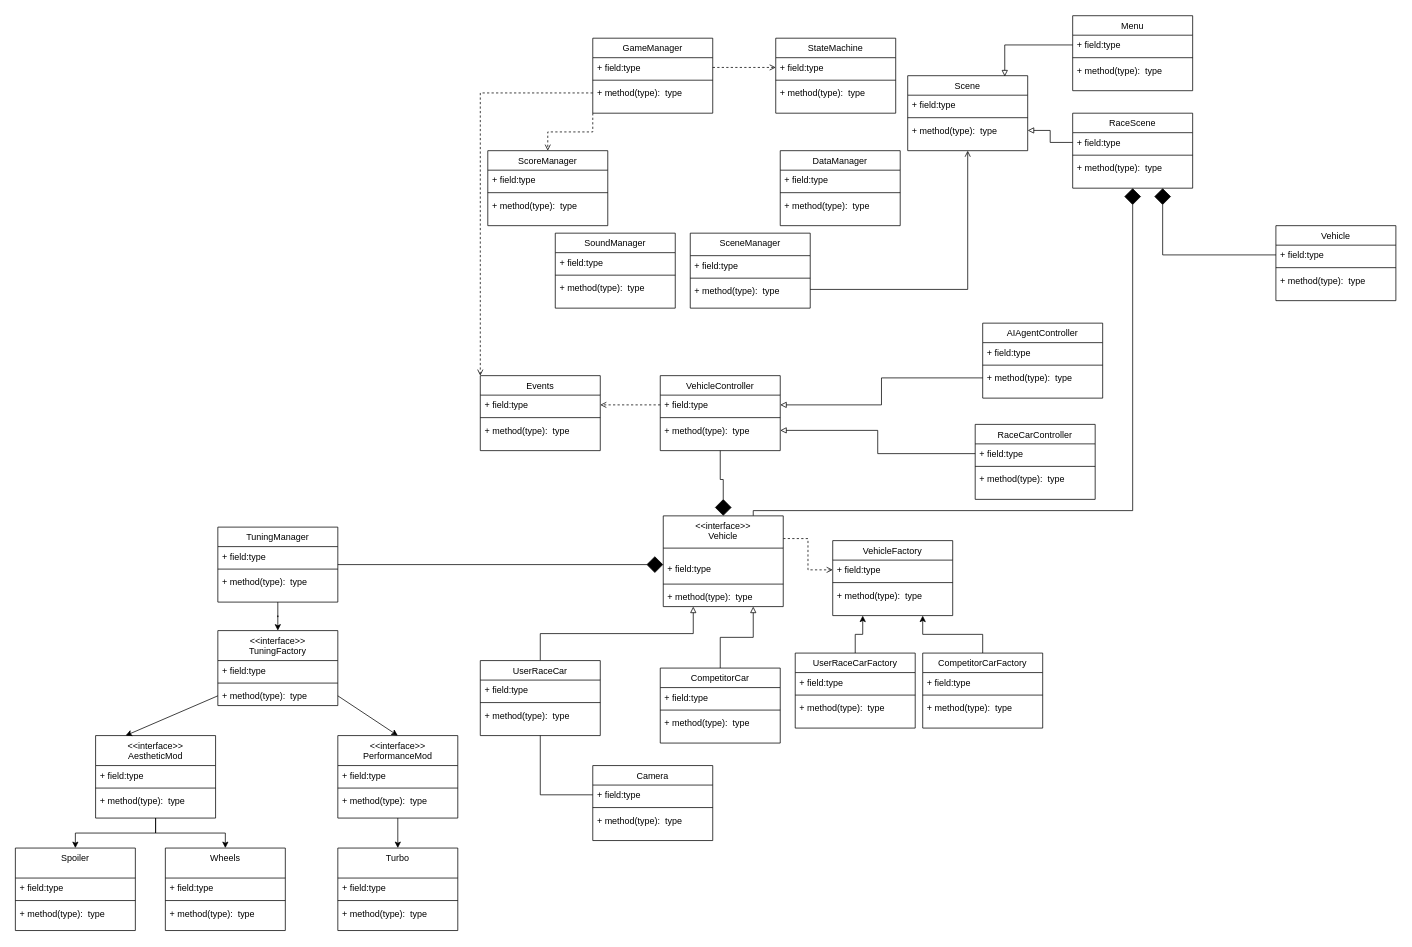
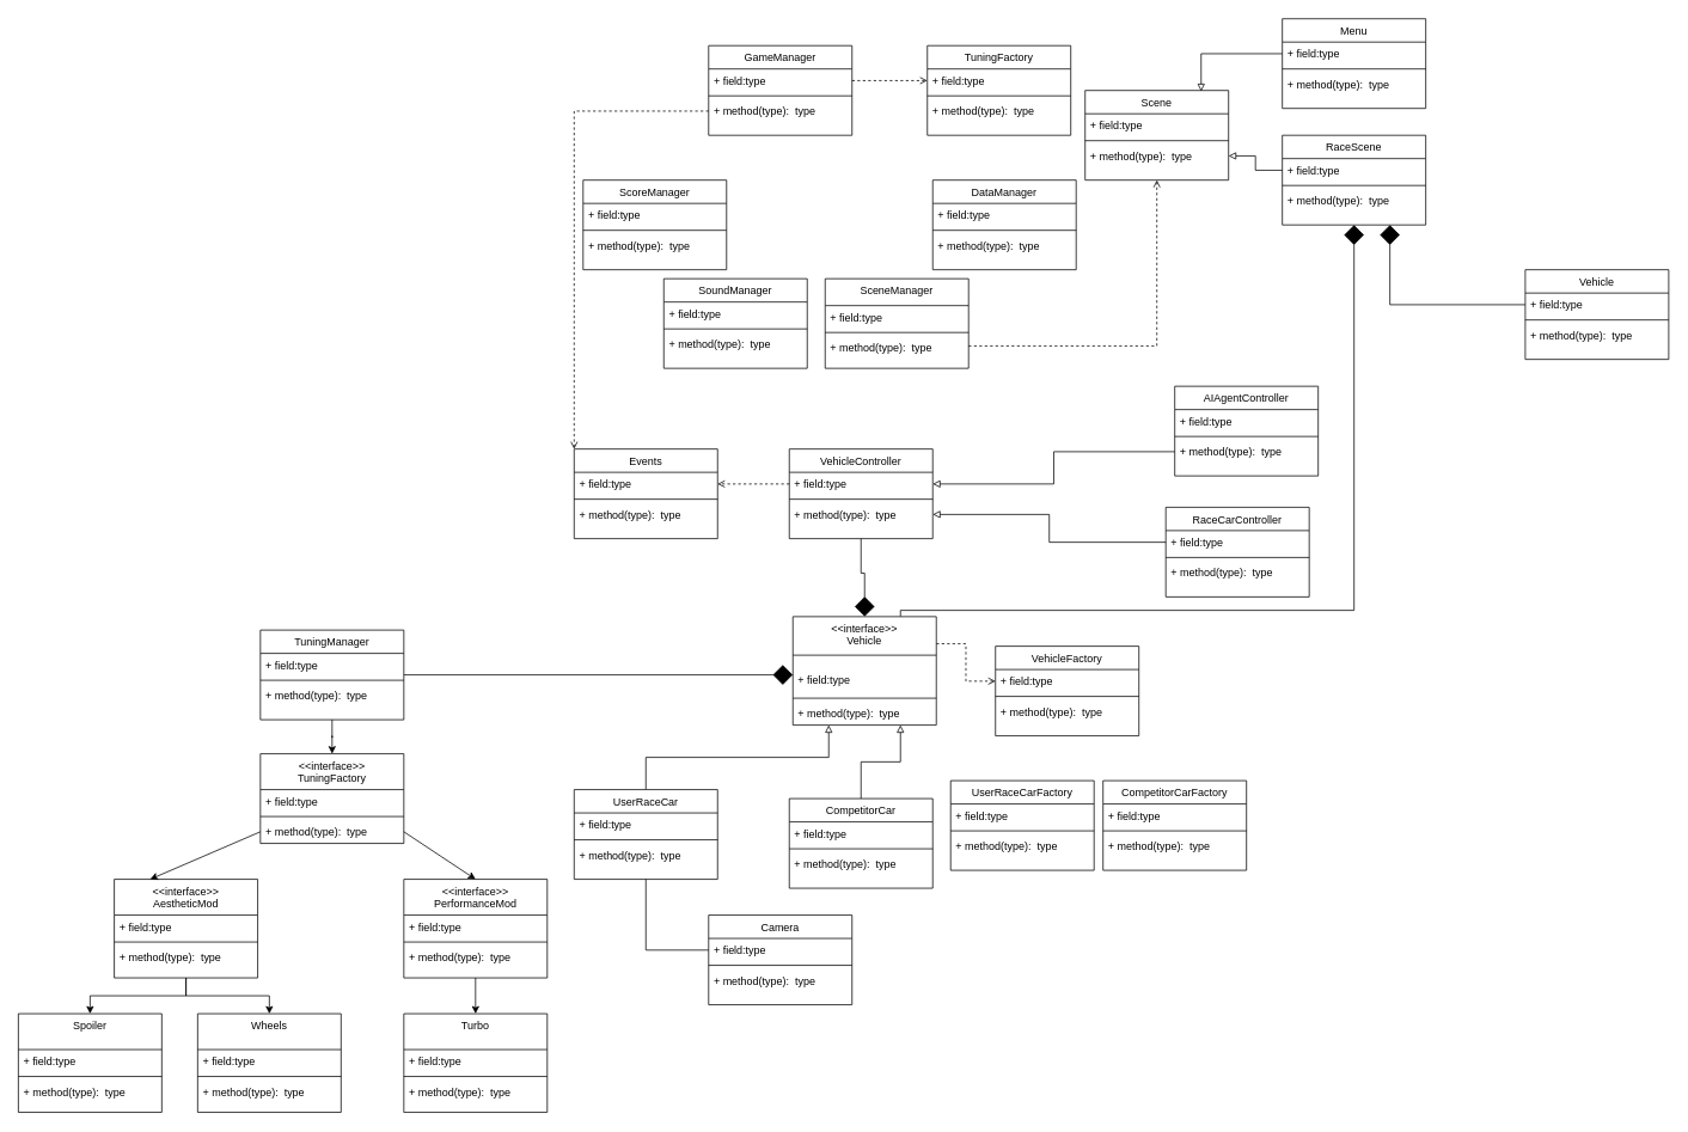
- <mxCell id="11" value="StateMachine" style="swimlane;fontStyle=0;align=center;verticalAlign=top;childLayout=stackLayout;horizontal=1;startSize=26;horizontalStack=0;resizeParent=1;resizeLast=0;collapsible=1;marginBottom=0;rounded=0;shadow=0;strokeWidth=1;" parent="1" vertex="1"><mxGeometry x="1034" y="50" width="160" height="100" as="geometry"><mxRectangle x="130" y="380" width="160" height="26" as="alternateBounds" /></mxGeometry></mxCell>
+ <mxCell id="11" value="TuningFactory" style="swimlane;fontStyle=0;align=center;verticalAlign=top;childLayout=stackLayout;horizontal=1;startSize=26;horizontalStack=0;resizeParent=1;resizeLast=0;collapsible=1;marginBottom=0;rounded=0;shadow=0;strokeWidth=1;" parent="1" vertex="1"><mxGeometry x="1034" y="50" width="160" height="100" as="geometry"><mxRectangle x="130" y="380" width="160" height="26" as="alternateBounds" /></mxGeometry></mxCell>
- <mxCell id="2" style="edgeStyle=orthogonalEdgeStyle;rounded=0;orthogonalLoop=1;jettySize=auto;html=1;exitX=0;exitY=1;exitDx=0;exitDy=0;entryX=0.5;entryY=0;entryDx=0;entryDy=0;dashed=1;endArrow=open;endFill=0;" parent="1" source="3" target="101" edge="1"><mxGeometry relative="1" as="geometry" /></mxCell>
- <mxCell id="15" style="edgeStyle=orthogonalEdgeStyle;rounded=0;orthogonalLoop=1;jettySize=auto;html=1;exitX=1;exitY=0.75;exitDx=0;exitDy=0;entryX=0.5;entryY=1;entryDx=0;entryDy=0;dashed=0;endArrow=open;endFill=0;" parent="1" source="16" target="53" edge="1"><mxGeometry relative="1" as="geometry" /></mxCell>
+ <mxCell id="15" style="edgeStyle=orthogonalEdgeStyle;rounded=0;orthogonalLoop=1;jettySize=auto;html=1;exitX=1;exitY=0.75;exitDx=0;exitDy=0;entryX=0.5;entryY=1;entryDx=0;entryDy=0;dashed=1;endArrow=open;endFill=0;" parent="1" source="16" target="53" edge="1"><mxGeometry relative="1" as="geometry" /></mxCell>
- <mxCell id="62" style="edgeStyle=orthogonalEdgeStyle;rounded=0;orthogonalLoop=1;jettySize=auto;html=1;exitX=0.5;exitY=0;exitDx=0;exitDy=0;entryX=0.25;entryY=1;entryDx=0;entryDy=0;" parent="1" source="63" target="73" edge="1"><mxGeometry relative="1" as="geometry"><mxPoint x="1160" y="810" as="targetPoint" /></mxGeometry></mxCell>
- <mxCell id="57" style="edgeStyle=orthogonalEdgeStyle;rounded=0;orthogonalLoop=1;jettySize=auto;html=1;exitX=0.5;exitY=0;exitDx=0;exitDy=0;entryX=0.75;entryY=1;entryDx=0;entryDy=0;" parent="1" source="58" target="73" edge="1"><mxGeometry relative="1" as="geometry" /></mxCell>
